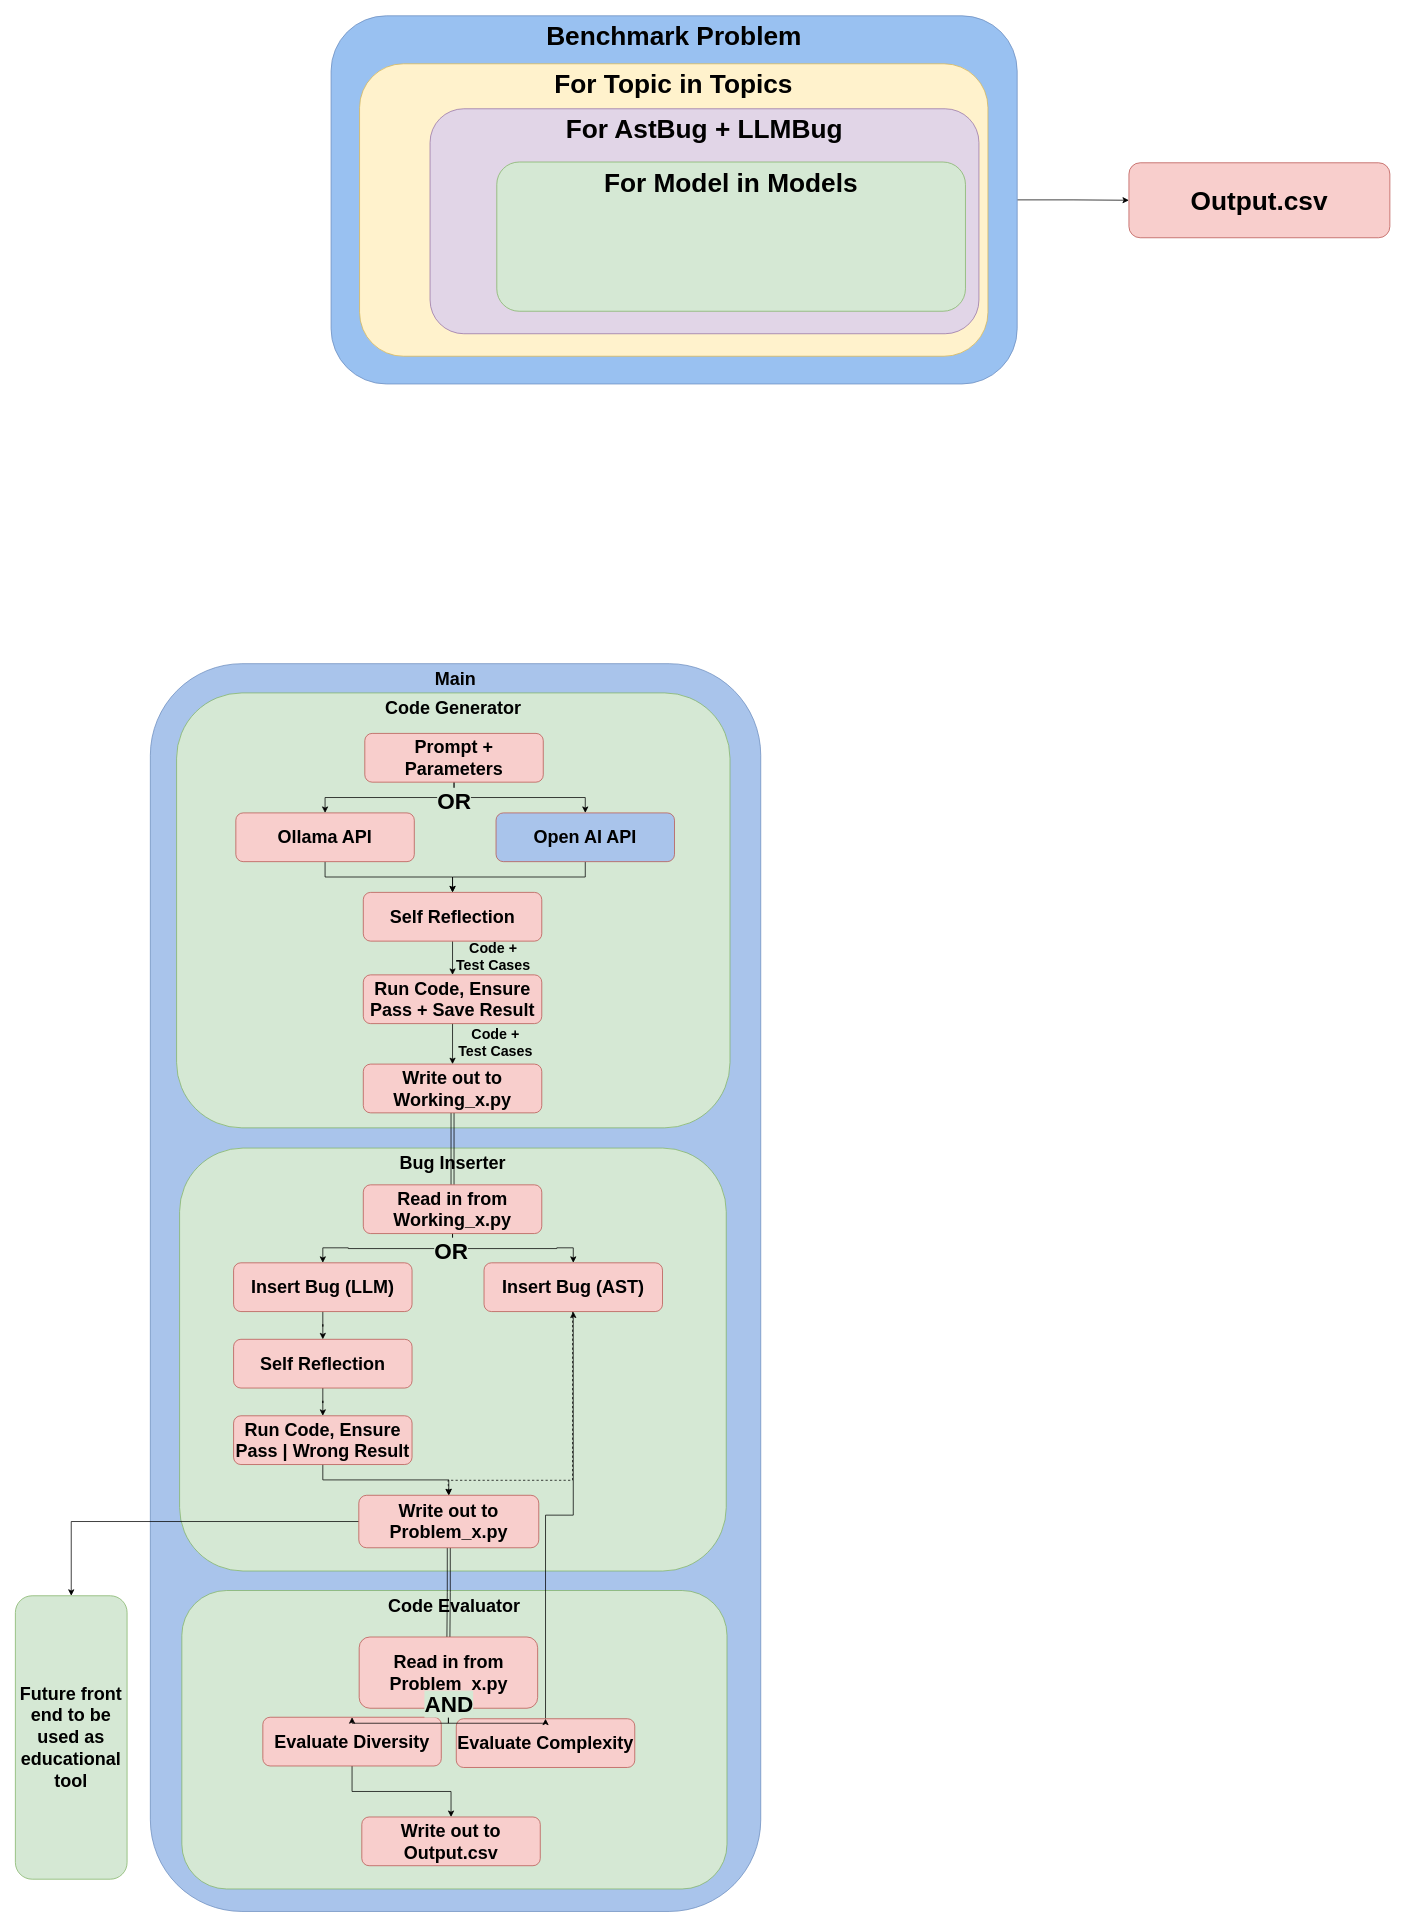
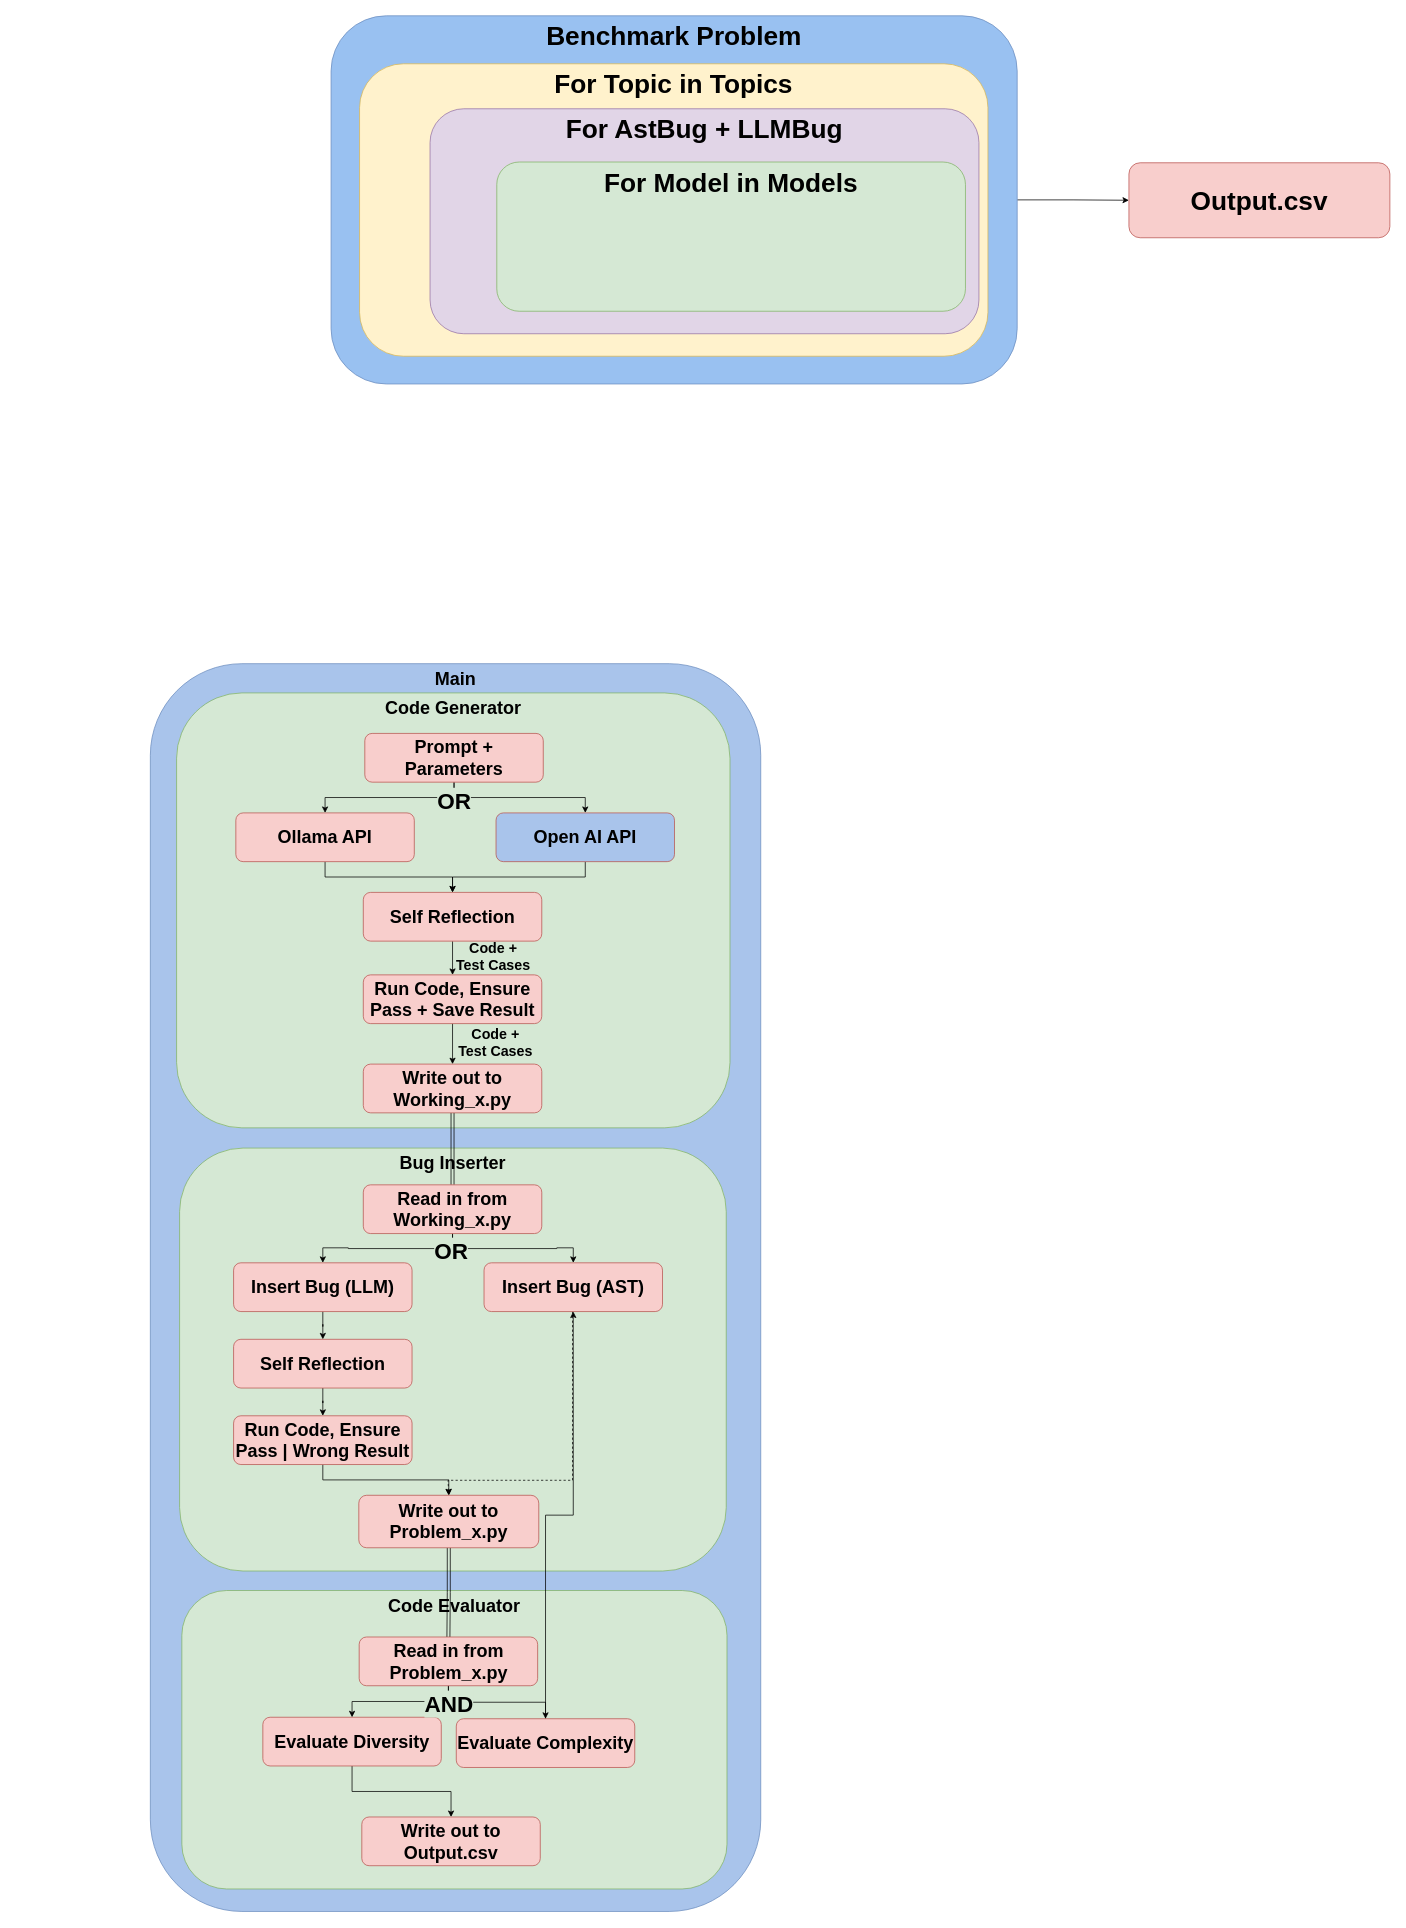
- <mxCell id="35" style="edgeStyle=orthogonalEdgeStyle;rounded=0;orthogonalLoop=1;jettySize=auto;html=1;entryX=0.5;entryY=0;entryDx=0;entryDy=0;" parent="1" source="36" target="50" edge="1"><mxGeometry relative="1" as="geometry" /></mxCell>
- <mxCell id="39" value="Read in from Problem_x.py" style="rounded=1;whiteSpace=wrap;html=1;verticalAlign=middle;fontStyle=1;fontSize=24;fillColor=#f8cecc;strokeColor=#b85450;" parent="1" vertex="1"><mxGeometry x="478.5" y="2182" width="238" height="95" as="geometry" /></mxCell>
+ <mxCell id="39" value="Read in from Problem_x.py" style="rounded=1;whiteSpace=wrap;html=1;verticalAlign=middle;fontStyle=1;fontSize=24;fillColor=#f8cecc;strokeColor=#b85450;" parent="1" vertex="1"><mxGeometry x="478.5" y="2182" width="238" height="65" as="geometry" /></mxCell>
- <mxCell id="50" value="Future front end to be used as educational tool" style="rounded=1;whiteSpace=wrap;html=1;verticalAlign=middle;fontStyle=1;fontSize=24;fillColor=#d5e8d4;strokeColor=#82b366;align=center;" parent="1" vertex="1"><mxGeometry x="20" y="2127" width="149" height="378" as="geometry" /></mxCell>
